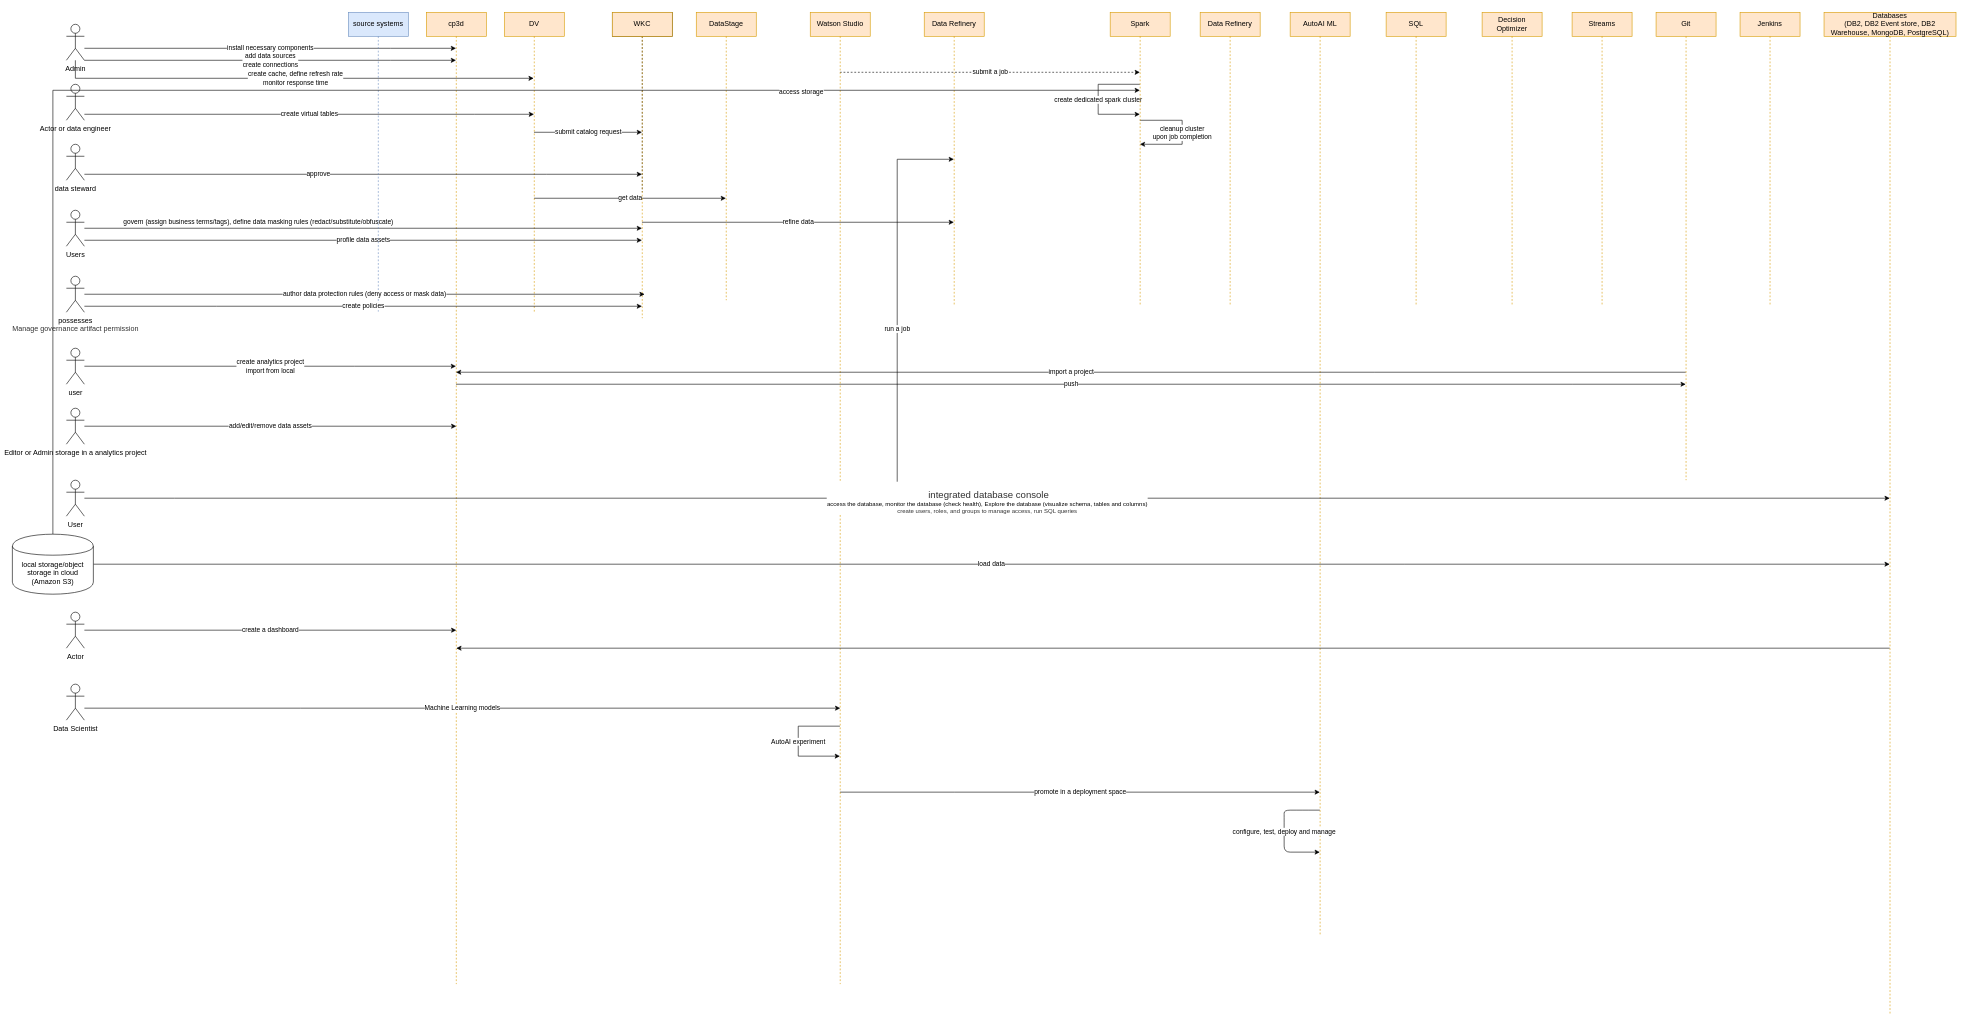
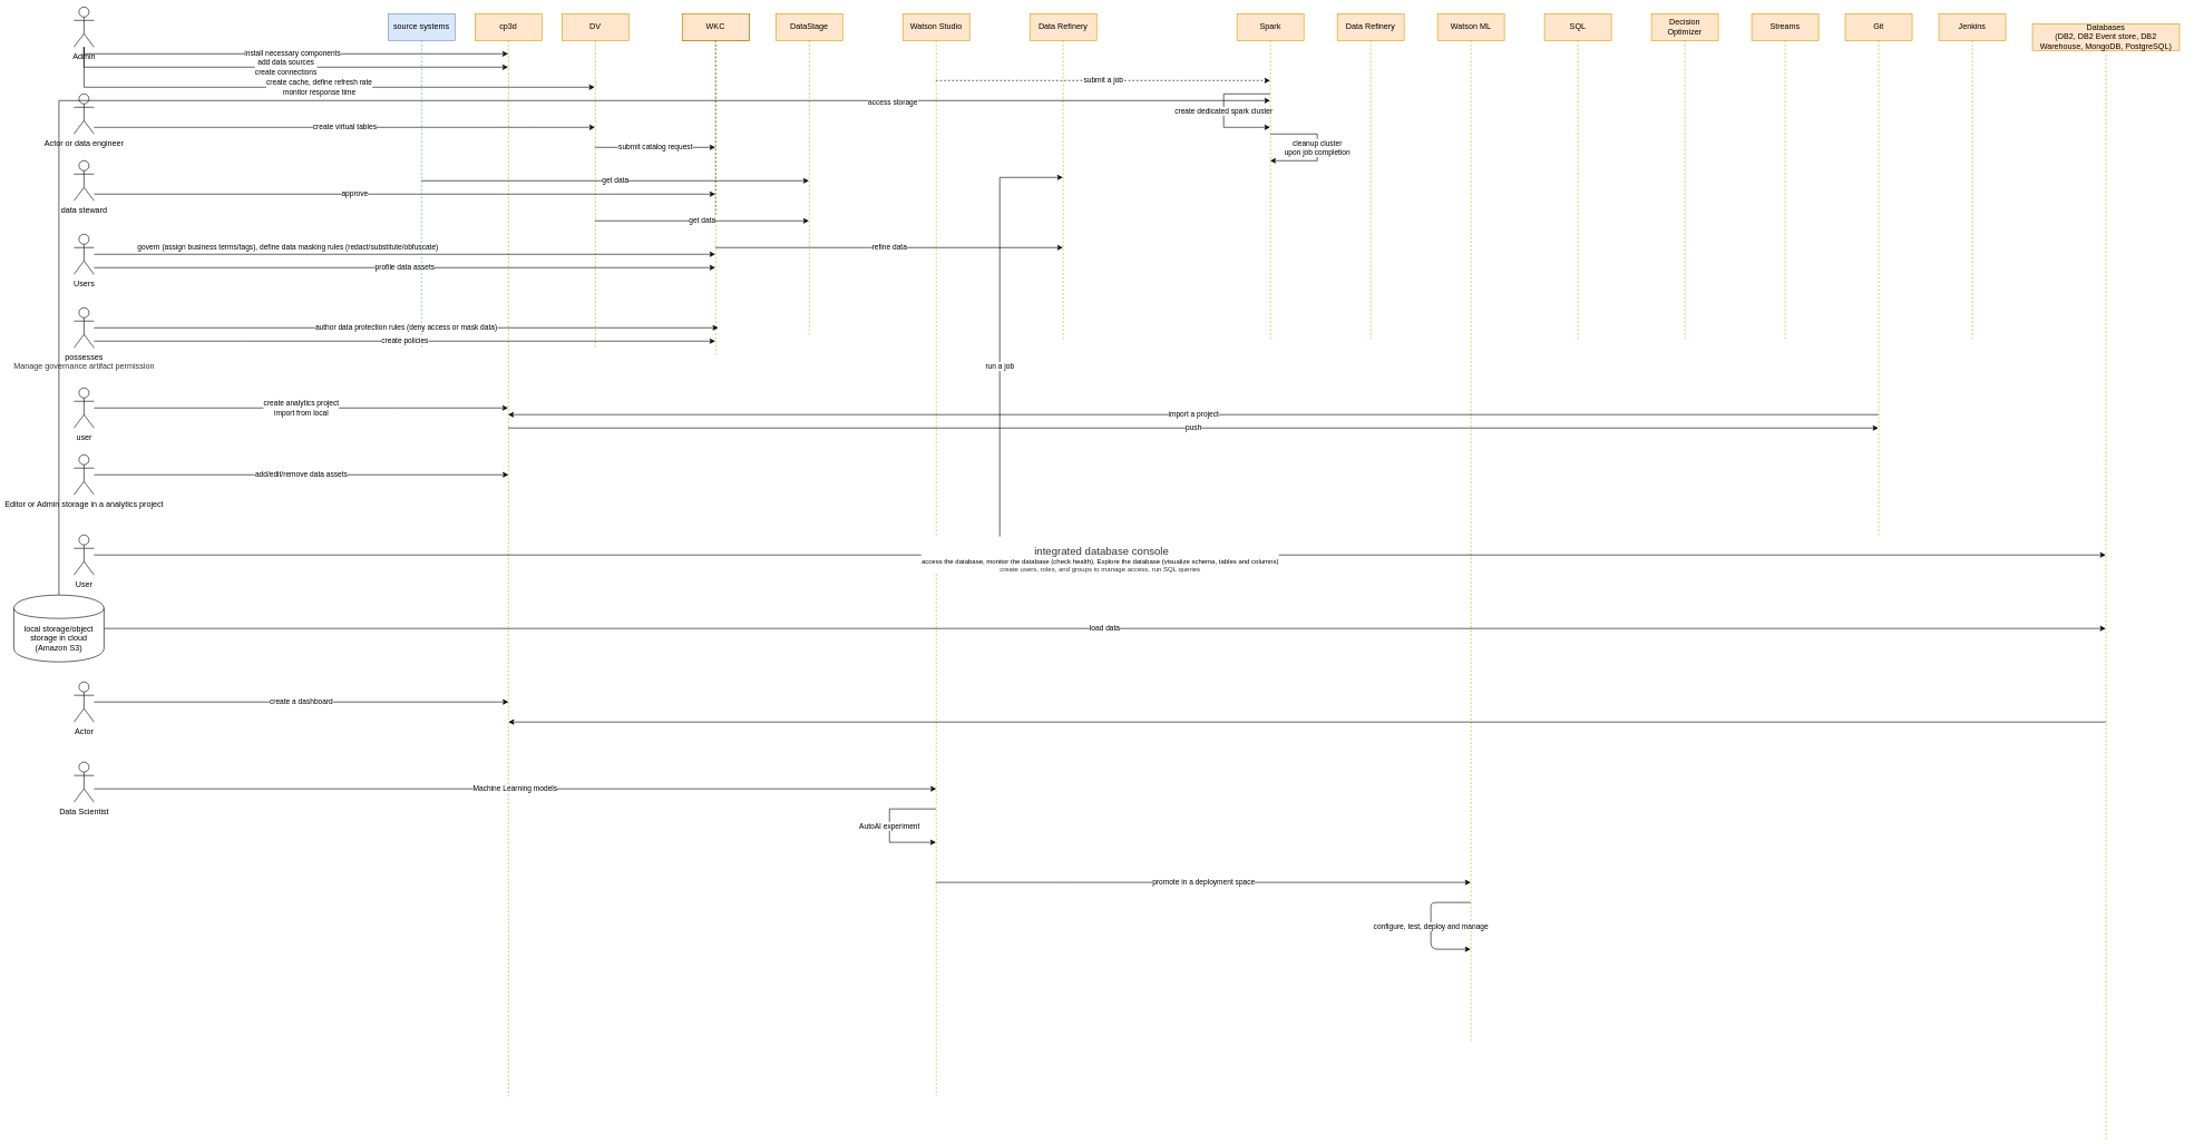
- <mxCell id="34" value="AutoAI ML" style="shape=umlLifeline;perimeter=lifelinePerimeter;whiteSpace=wrap;html=1;container=1;collapsible=0;recursiveResize=0;outlineConnect=0;fillColor=#ffe6cc;strokeColor=#d79b00;" parent="1" vertex="1"><mxGeometry x="2150" y="20" width="100" height="1540" as="geometry" /></mxCell>
+ <mxCell id="34" value="Watson ML" style="shape=umlLifeline;perimeter=lifelinePerimeter;whiteSpace=wrap;html=1;container=1;collapsible=0;recursiveResize=0;outlineConnect=0;fillColor=#ffe6cc;strokeColor=#d79b00;" parent="1" vertex="1"><mxGeometry x="2150" y="20" width="100" height="1540" as="geometry" /></mxCell>
- <mxCell id="15" value="Admin" style="shape=umlActor;verticalLabelPosition=bottom;verticalAlign=top;html=1;" parent="1" vertex="1"><mxGeometry x="110" y="40" width="30" height="60" as="geometry" /></mxCell>
+ <mxCell id="15" value="Admin" style="shape=umlActor;verticalLabelPosition=bottom;verticalAlign=top;html=1;" parent="1" vertex="1"><mxGeometry x="110" y="10" width="30" height="60" as="geometry" /></mxCell>
+ <mxCell id="23" value="get data" style="edgeStyle=orthogonalEdgeStyle;rounded=0;orthogonalLoop=1;jettySize=auto;html=1;" parent="1" source="24" target="10" edge="1"><mxGeometry relative="1" as="geometry"><Array as="points"><mxPoint x="1060" y="270" /><mxPoint x="1060" y="270" /></Array></mxGeometry></mxCell>
- <mxCell id="49" value="&lt;font style=&quot;font-size: 12px&quot;&gt;Databases&lt;br&gt;(DB2, DB2 Event store, DB2 Warehouse, MongoDB, PostgreSQL)&lt;/font&gt;" style="shape=umlLifeline;perimeter=lifelinePerimeter;whiteSpace=wrap;html=1;container=1;collapsible=0;recursiveResize=0;outlineConnect=0;fillColor=#ffe6cc;strokeColor=#d79b00;align=center;" parent="1" vertex="1"><mxGeometry x="3040" y="20" width="220" height="1670" as="geometry" /></mxCell>
+ <mxCell id="49" value="&lt;font style=&quot;font-size: 12px&quot;&gt;Databases&lt;br&gt;(DB2, DB2 Event store, DB2 Warehouse, MongoDB, PostgreSQL)&lt;/font&gt;" style="shape=umlLifeline;perimeter=lifelinePerimeter;whiteSpace=wrap;html=1;container=1;collapsible=0;recursiveResize=0;outlineConnect=0;fillColor=#ffe6cc;strokeColor=#d79b00;align=center;" parent="1" vertex="1"><mxGeometry x="3040" y="35" width="220" height="1670" as="geometry" /></mxCell>
